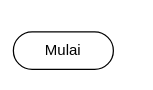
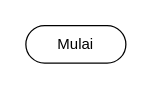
- <mxCell id="2" value="Mulai" style="html=1;dashed=0;whiteSpace=wrap;shape=mxgraph.dfd.start" vertex="1" parent="1"><mxGeometry x="10" y="25" width="80" height="30" as="geometry" /></mxCell>
+ <mxCell id="2" value="Mulai" style="html=1;dashed=0;whiteSpace=wrap;shape=mxgraph.dfd.start" vertex="1" parent="1"><mxGeometry x="20" y="20" width="80" height="30" as="geometry" /></mxCell>
